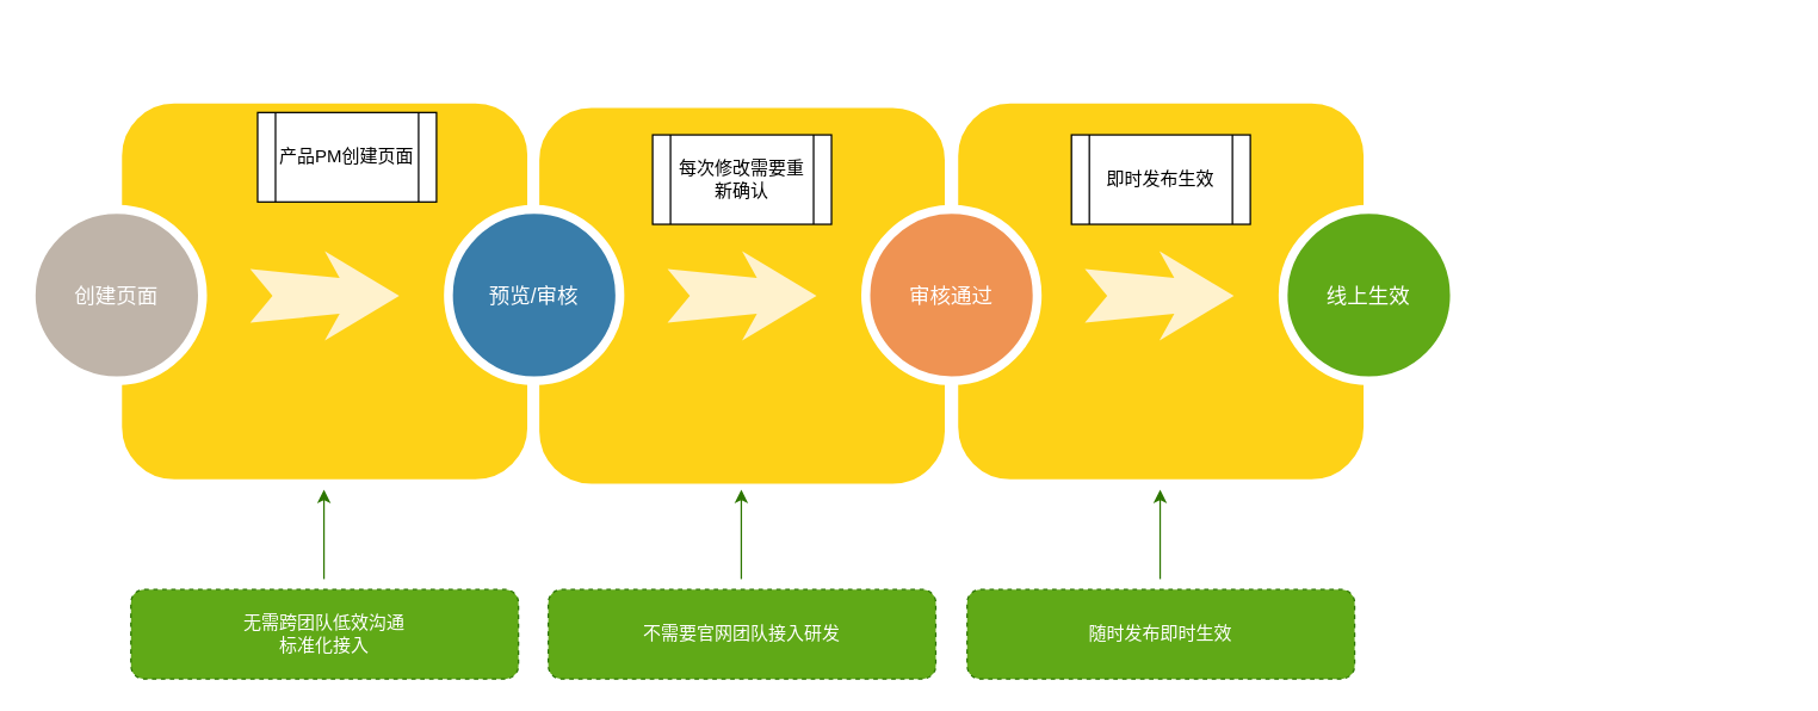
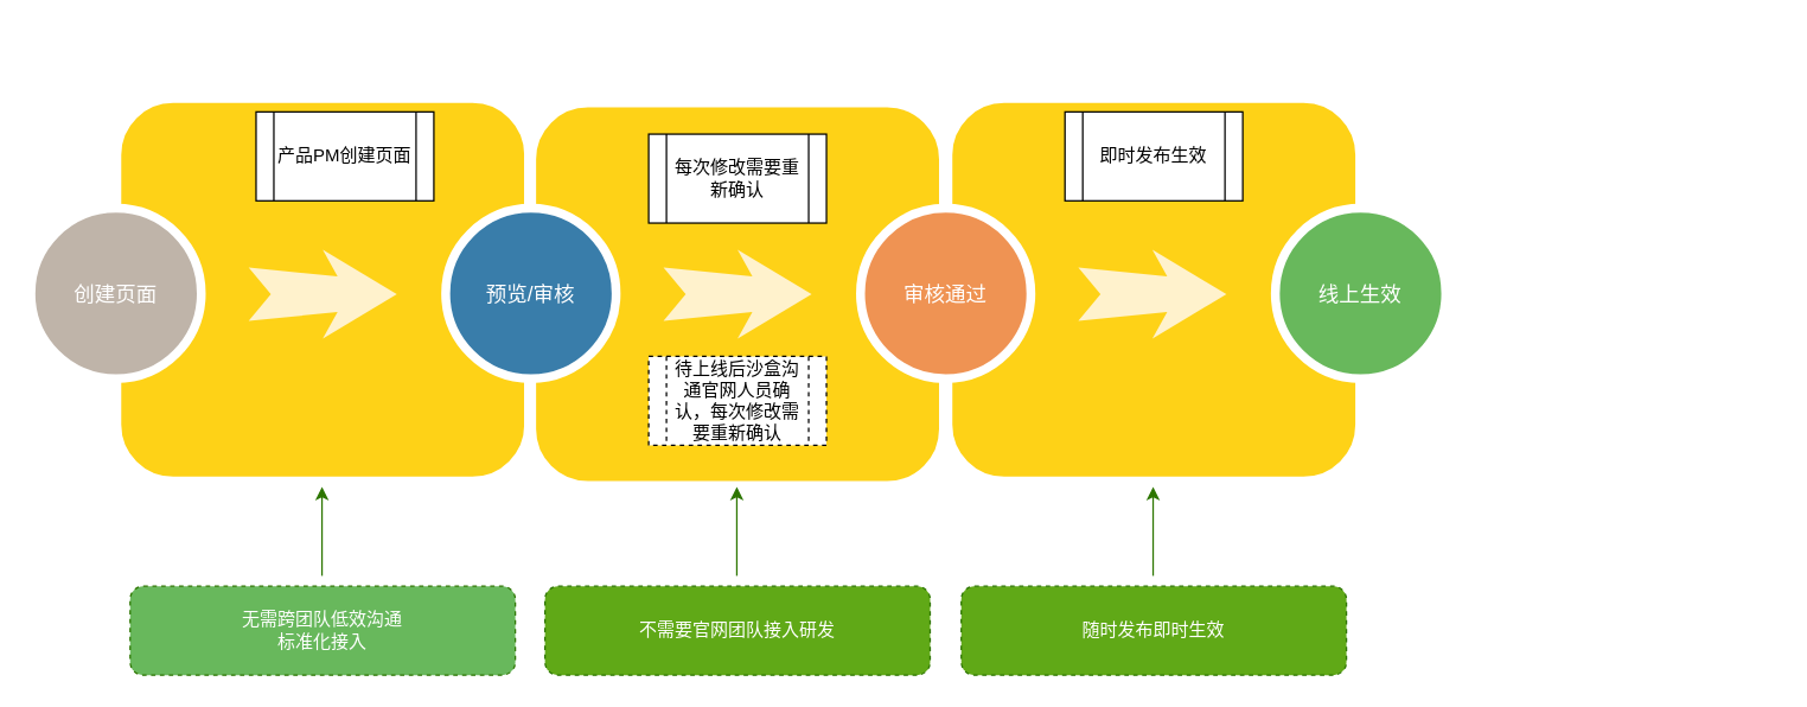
- <mxCell id="19" value="即时发布生效" style="shape=process;whiteSpace=wrap;html=1;backgroundOutline=1;" vertex="1" parent="1"><mxGeometry x="718" y="90" width="120" height="60" as="geometry" /></mxCell>
+ <mxCell id="19" value="即时发布生效" style="shape=process;whiteSpace=wrap;html=1;backgroundOutline=1;" vertex="1" parent="1"><mxGeometry x="718" y="75" width="120" height="60" as="geometry" /></mxCell>
- <mxCell id="15" value="线上生效" style="ellipse;whiteSpace=wrap;html=1;rounded=0;shadow=0;strokeWidth=6;fontSize=14;align=center;fillColor=#60a917;strokeColor=#FFFFFF;fontColor=#FFFFFF;" parent="1" vertex="1"><mxGeometry x="860" y="140" width="115" height="115" as="geometry" /></mxCell>
+ <mxCell id="15" value="线上生效" style="ellipse;whiteSpace=wrap;html=1;rounded=0;shadow=0;strokeWidth=6;fontSize=14;align=center;fillColor=#68B85C;strokeColor=#FFFFFF;fontColor=#FFFFFF;" parent="1" vertex="1"><mxGeometry x="860" y="140" width="115" height="115" as="geometry" /></mxCell>
+ <mxCell id="18" value="待上线后沙盒沟通官网人员确认，每次修改需要重新确认" style="shape=process;whiteSpace=wrap;html=1;backgroundOutline=1;dashed=1;" vertex="1" parent="1"><mxGeometry x="437" y="240" width="120" height="60" as="geometry" /></mxCell>
- <mxCell id="20" value="无需跨团队低效沟通&lt;br&gt;标准化接入" style="rounded=1;whiteSpace=wrap;html=1;dashed=1;fillColor=#60a917;strokeColor=#2D7600;fontColor=#ffffff;" vertex="1" parent="1"><mxGeometry x="87" y="395" width="260" height="60" as="geometry" /></mxCell>
+ <mxCell id="20" value="无需跨团队低效沟通&lt;br&gt;标准化接入" style="rounded=1;whiteSpace=wrap;html=1;dashed=1;fillColor=#68b85c;strokeColor=#2D7600;fontColor=#ffffff;" vertex="1" parent="1"><mxGeometry x="87" y="395" width="260" height="60" as="geometry" /></mxCell>
